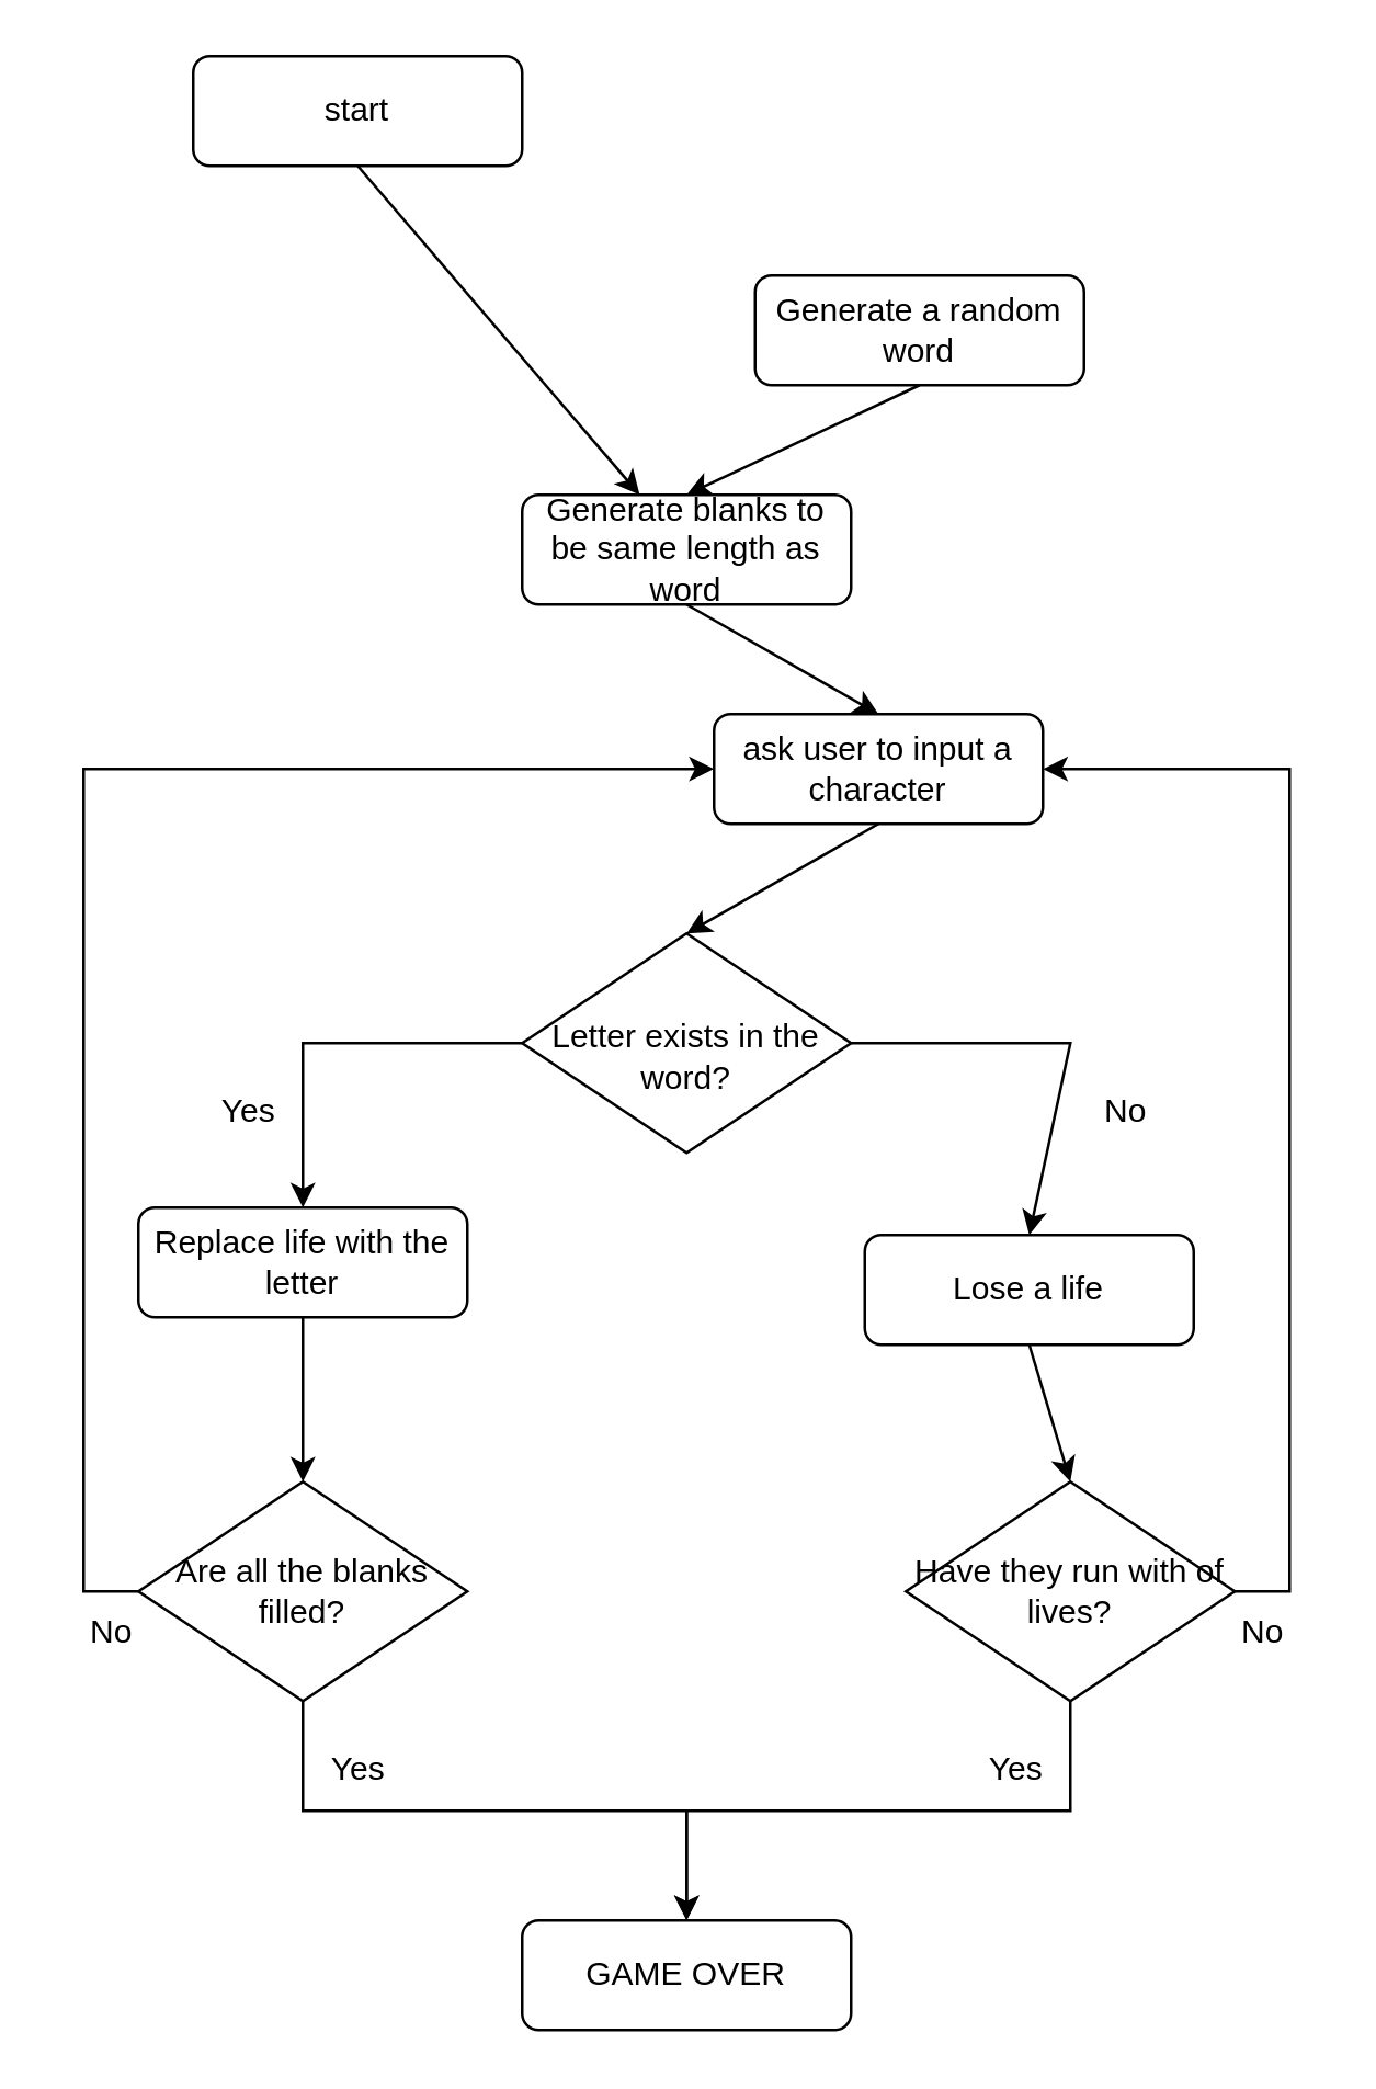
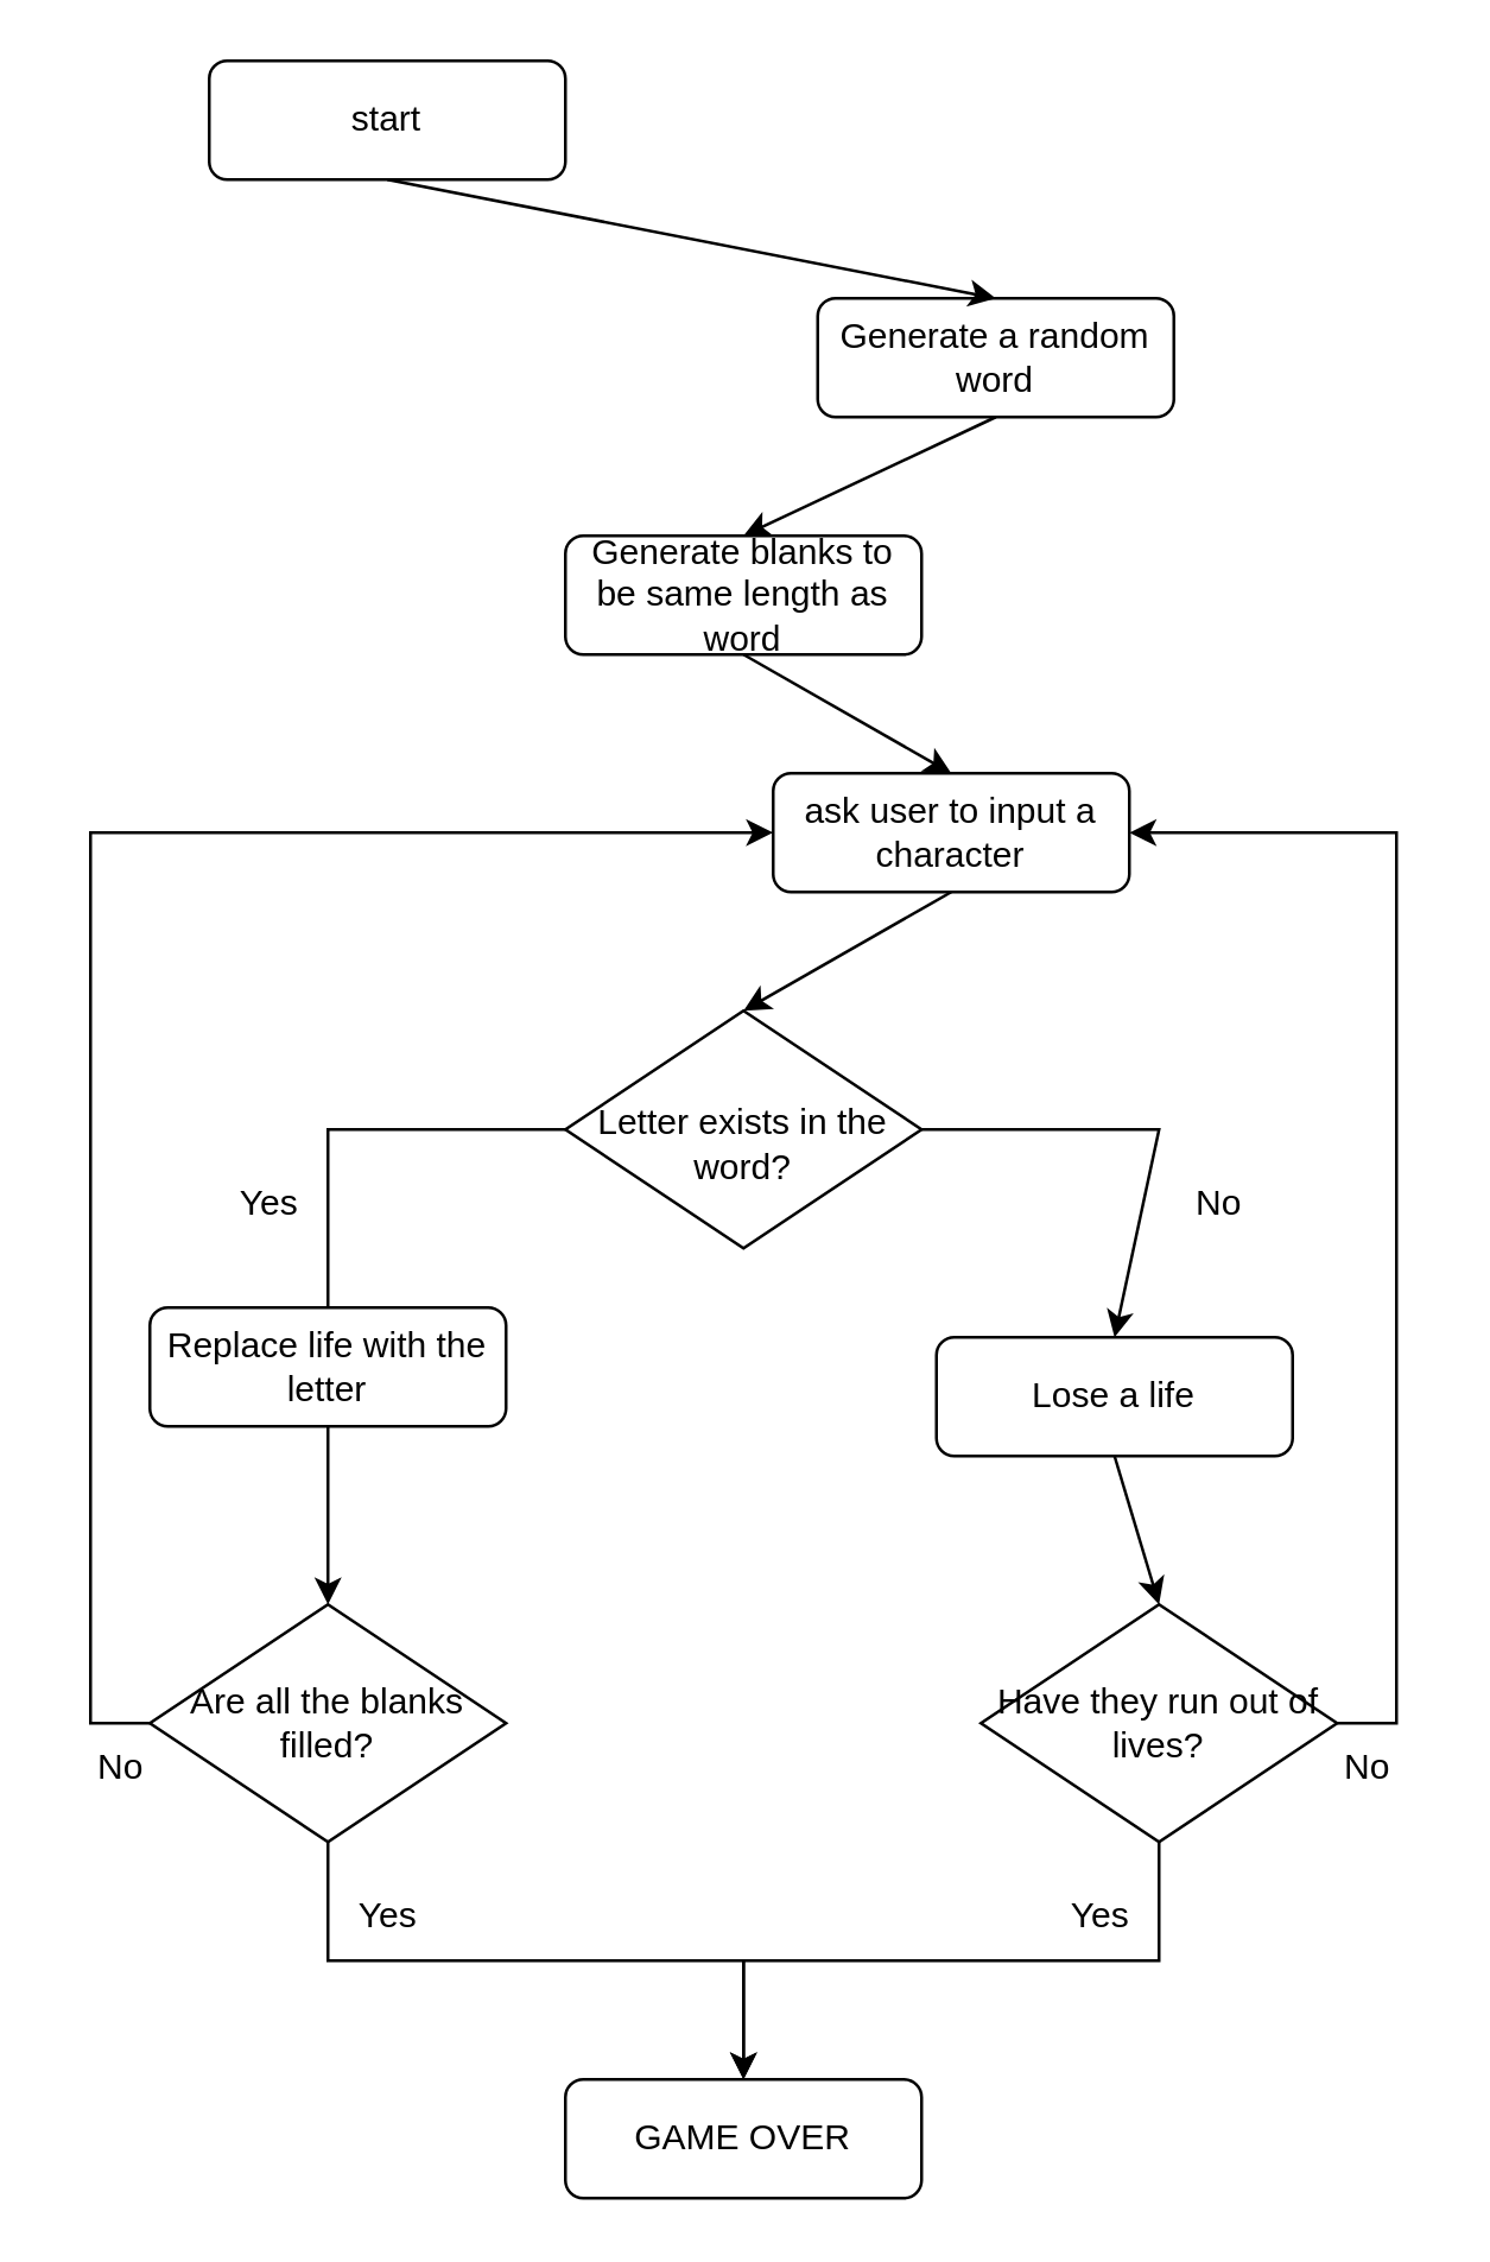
- <mxCell id="9" value="" style="endArrow=classic;html=1;rounded=0;exitX=0.5;exitY=1;exitDx=0;exitDy=0;" edge="1" parent="1" source="2" target="8"><mxGeometry width="50" height="50" relative="1" as="geometry"><mxPoint x="330" y="110" as="sourcePoint" /><mxPoint x="380" y="60" as="targetPoint" /></mxGeometry></mxCell>
+ <mxCell id="9" value="" style="endArrow=classic;html=1;rounded=0;exitX=0.5;exitY=1;exitDx=0;exitDy=0;entryX=0.5;entryY=0;entryDx=0;entryDy=0;" edge="1" parent="1" source="2" target="5"><mxGeometry width="50" height="50" relative="1" as="geometry"><mxPoint x="330" y="110" as="sourcePoint" /><mxPoint x="380" y="60" as="targetPoint" /></mxGeometry></mxCell>
- <mxCell id="13" value="" style="endArrow=classic;html=1;rounded=0;exitX=0;exitY=0.5;exitDx=0;exitDy=0;entryX=0.5;entryY=0;entryDx=0;entryDy=0;" edge="1" parent="1" source="3" target="7"><mxGeometry width="50" height="50" relative="1" as="geometry"><mxPoint x="260" y="310" as="sourcePoint" /><mxPoint x="260" y="350" as="targetPoint" /><Array as="points"><mxPoint x="110" y="380" /></Array></mxGeometry></mxCell>
+ <mxCell id="13" value="" style="endArrow=none;html=1;rounded=0;exitX=0;exitY=0.5;exitDx=0;exitDy=0;entryX=0.5;entryY=0;entryDx=0;entryDy=0;" edge="1" parent="1" source="3" target="7"><mxGeometry width="50" height="50" relative="1" as="geometry"><mxPoint x="260" y="310" as="sourcePoint" /><mxPoint x="260" y="350" as="targetPoint" /><Array as="points"><mxPoint x="110" y="380" /></Array></mxGeometry></mxCell>
- <mxCell id="16" value="Have they run with of lives?" style="rhombus;whiteSpace=wrap;html=1;" vertex="1" parent="1"><mxGeometry x="330" y="540" width="120" height="80" as="geometry" /></mxCell>
+ <mxCell id="16" value="Have they run out of lives?" style="rhombus;whiteSpace=wrap;html=1;" vertex="1" parent="1"><mxGeometry x="330" y="540" width="120" height="80" as="geometry" /></mxCell>
